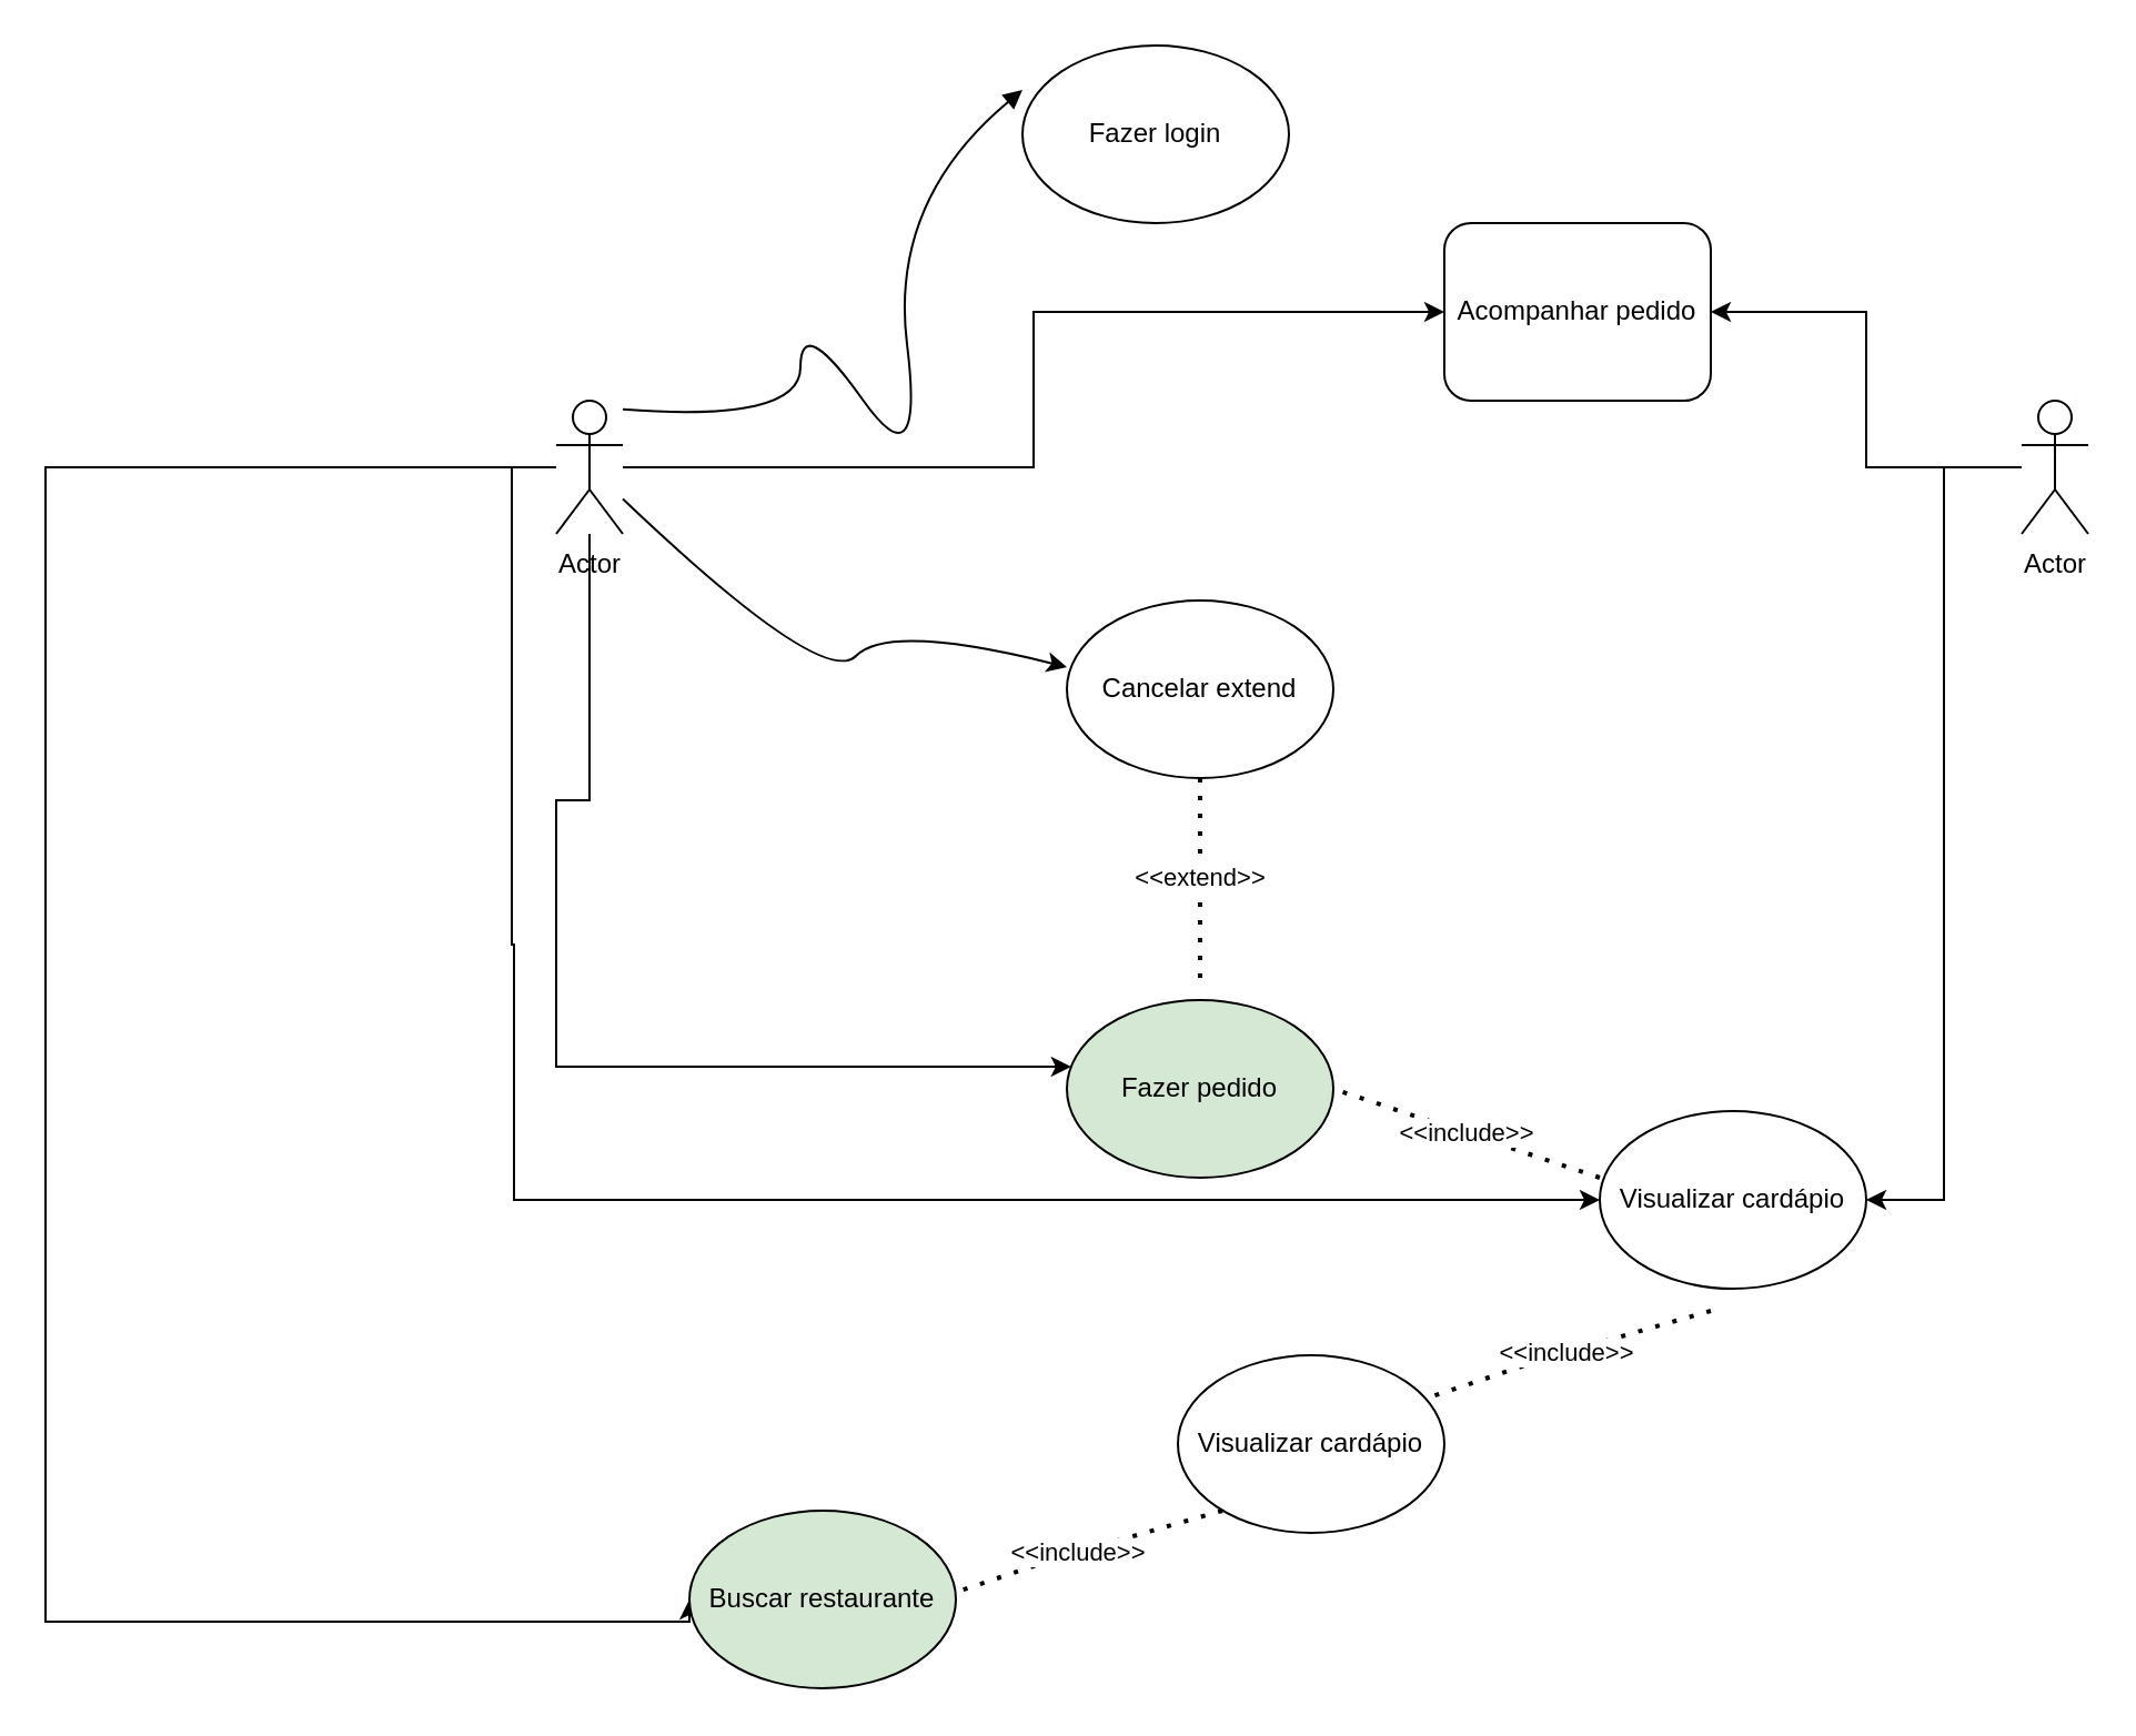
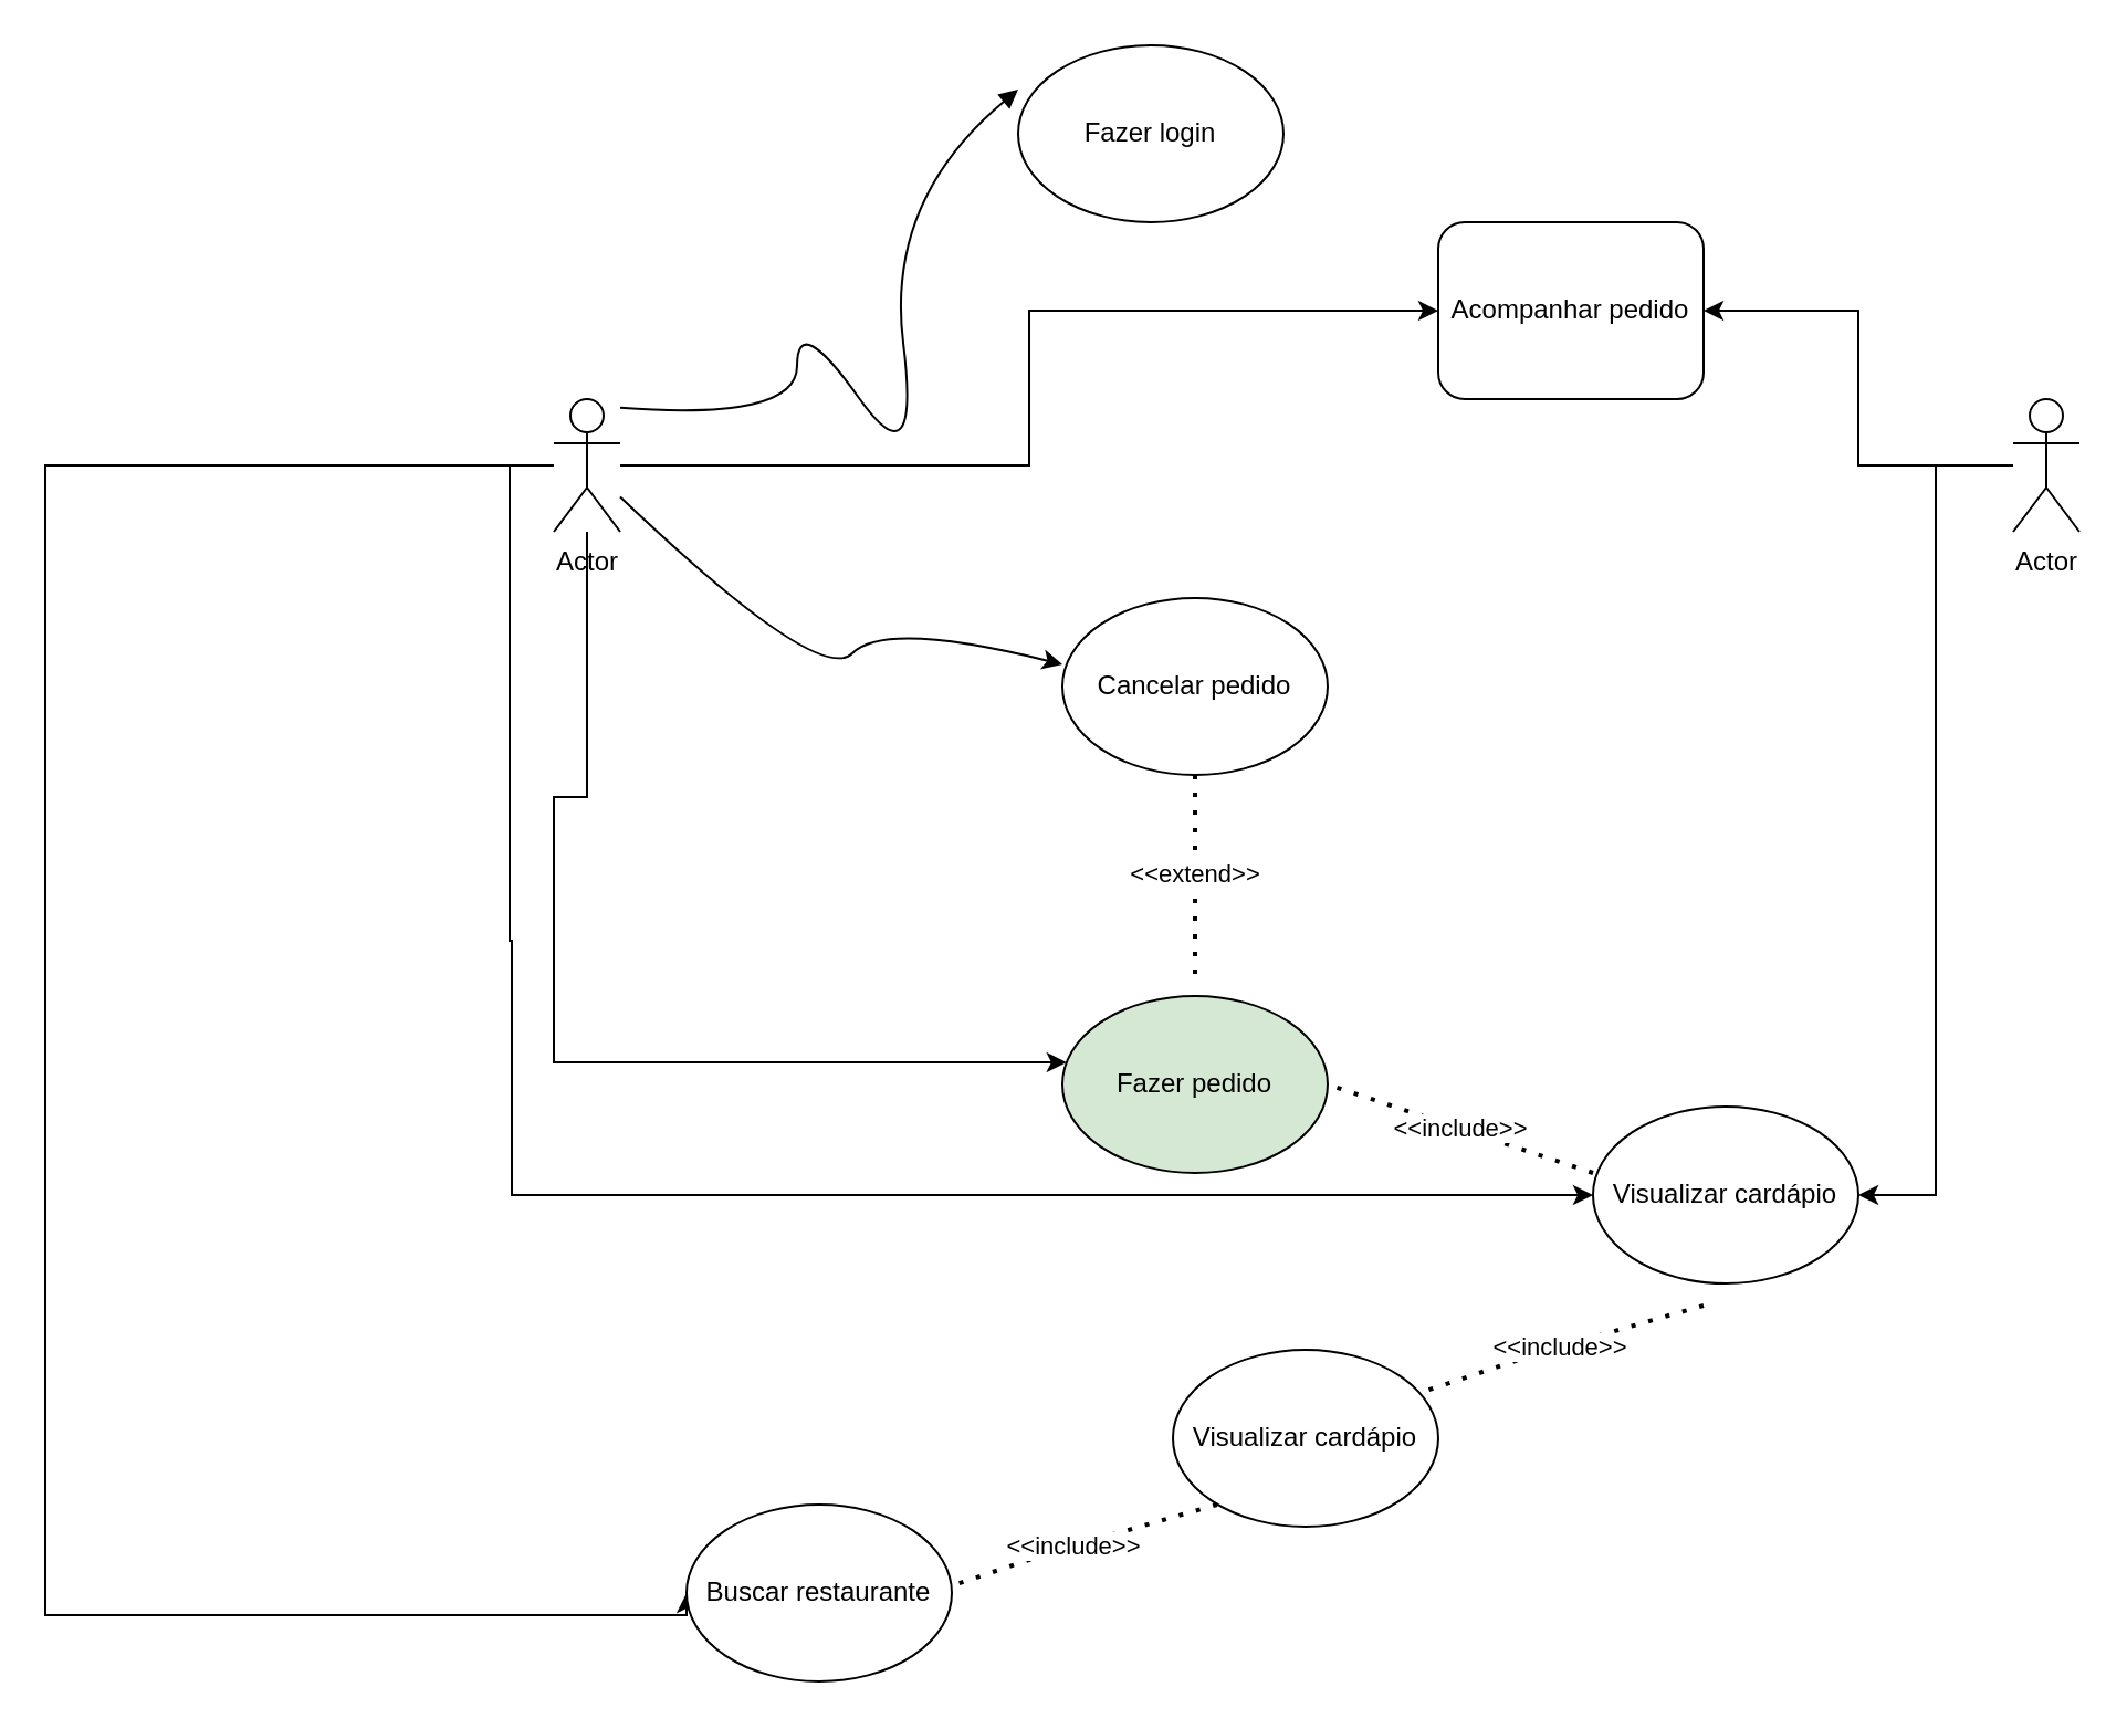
- <mxCell id="14" value="Cancelar extend" style="ellipse;whiteSpace=wrap;html=1;" vertex="1" parent="1"><mxGeometry x="480" y="270" width="120" height="80" as="geometry" /></mxCell>
+ <mxCell id="14" value="Cancelar pedido" style="ellipse;whiteSpace=wrap;html=1;" vertex="1" parent="1"><mxGeometry x="480" y="270" width="120" height="80" as="geometry" /></mxCell>
- <mxCell id="22" value="Buscar restaurante" style="ellipse;whiteSpace=wrap;html=1;fillColor=#d5e8d4;" vertex="1" parent="1"><mxGeometry x="310" y="680" width="120" height="80" as="geometry" /></mxCell>
+ <mxCell id="22" value="Buscar restaurante" style="ellipse;whiteSpace=wrap;html=1;" vertex="1" parent="1"><mxGeometry x="310" y="680" width="120" height="80" as="geometry" /></mxCell>
